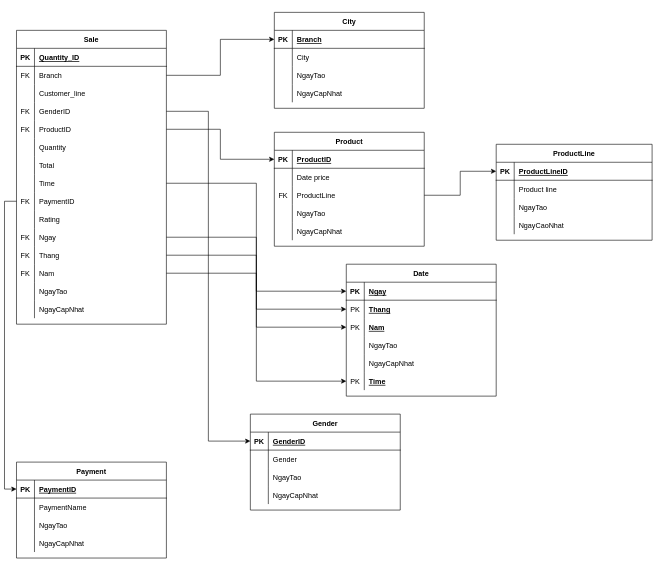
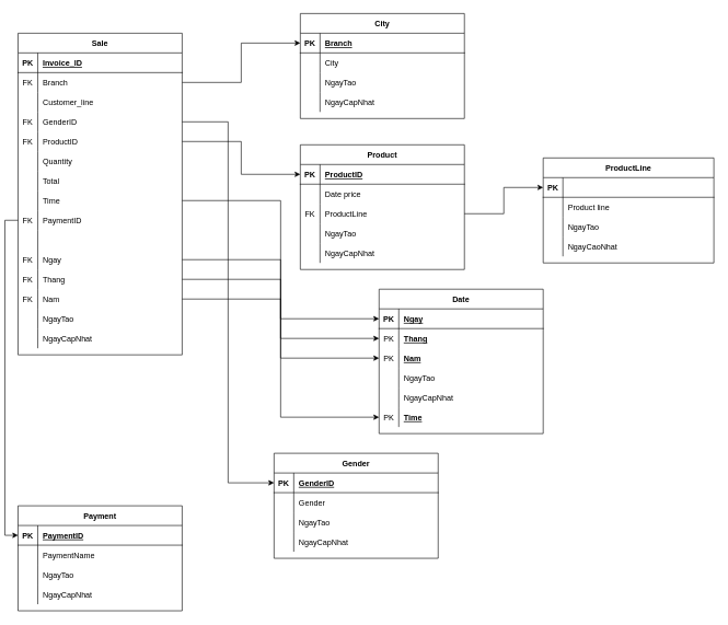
- <mxCell id="34" value="Quantity_ID" style="shape=partialRectangle;overflow=hidden;connectable=0;fillColor=none;top=0;left=0;bottom=0;right=0;align=left;spacingLeft=6;fontStyle=5;" parent="32" vertex="1"><mxGeometry x="30" width="220" height="30" as="geometry"><mxRectangle width="220" height="30" as="alternateBounds" /></mxGeometry></mxCell>
+ <mxCell id="34" value="Invoice_ID" style="shape=partialRectangle;overflow=hidden;connectable=0;fillColor=none;top=0;left=0;bottom=0;right=0;align=left;spacingLeft=6;fontStyle=5;" parent="32" vertex="1"><mxGeometry x="30" width="220" height="30" as="geometry"><mxRectangle width="220" height="30" as="alternateBounds" /></mxGeometry></mxCell>
- <mxCell id="21" value="ProductLineID " style="shape=partialRectangle;overflow=hidden;connectable=0;fillColor=none;top=0;left=0;bottom=0;right=0;align=left;spacingLeft=6;fontStyle=5;" parent="19" vertex="1"><mxGeometry x="30" width="230" height="30" as="geometry"><mxRectangle width="230" height="30" as="alternateBounds" /></mxGeometry></mxCell>
- <mxCell id="61" value="Rating" style="shape=partialRectangle;overflow=hidden;connectable=0;fillColor=none;top=0;left=0;bottom=0;right=0;align=left;spacingLeft=6;" parent="59" vertex="1"><mxGeometry x="30" width="220" height="30" as="geometry"><mxRectangle width="220" height="30" as="alternateBounds" /></mxGeometry></mxCell>
